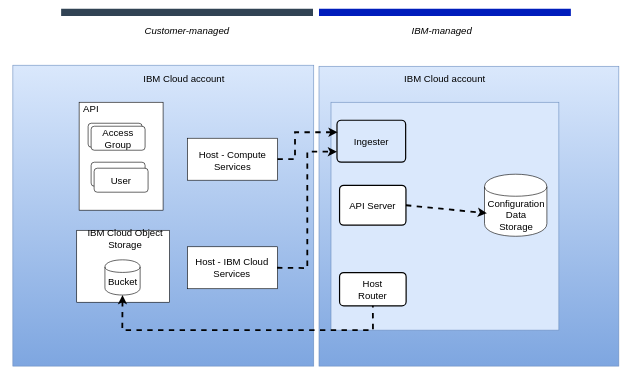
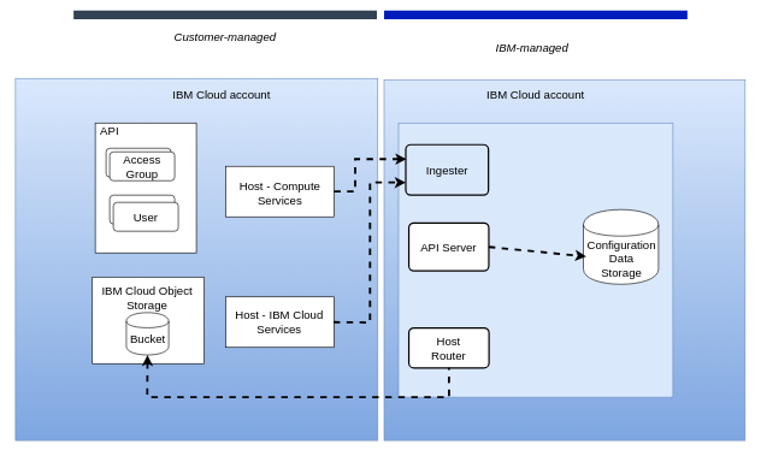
- <mxCell id="15" value="IBM-managed" style="text;html=1;strokeColor=none;fillColor=none;align=center;verticalAlign=middle;whiteSpace=wrap;rounded=0;fontSize=16;fontStyle=2" parent="1" vertex="1"><mxGeometry x="531" y="40" width="410" height="20" as="geometry" /></mxCell>
+ <mxCell id="15" value="IBM-managed" style="text;html=1;strokeColor=none;fillColor=none;align=center;verticalAlign=middle;whiteSpace=wrap;rounded=0;fontSize=16;fontStyle=2" parent="1" vertex="1"><mxGeometry x="531" y="55" width="410" height="20" as="geometry" /></mxCell>
- <mxCell id="26" value="IBM Cloud Object Storage" style="text;html=1;strokeColor=none;fillColor=none;align=center;verticalAlign=middle;whiteSpace=wrap;rounded=0;fontSize=16;" parent="1" vertex="1"><mxGeometry x="143.38" y="387" width="130" height="20" as="geometry" /></mxCell>
+ <mxCell id="26" value="IBM Cloud Object Storage" style="text;html=1;strokeColor=none;fillColor=none;align=center;verticalAlign=middle;whiteSpace=wrap;rounded=0;fontSize=16;" parent="1" vertex="1"><mxGeometry x="138.38" y="402" width="130" height="20" as="geometry" /></mxCell>
